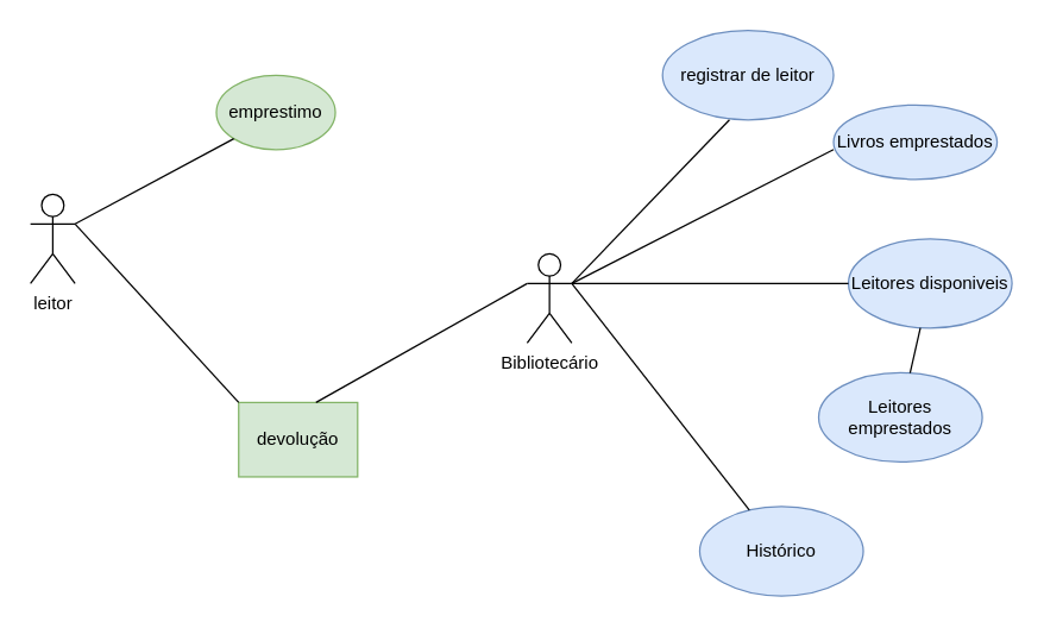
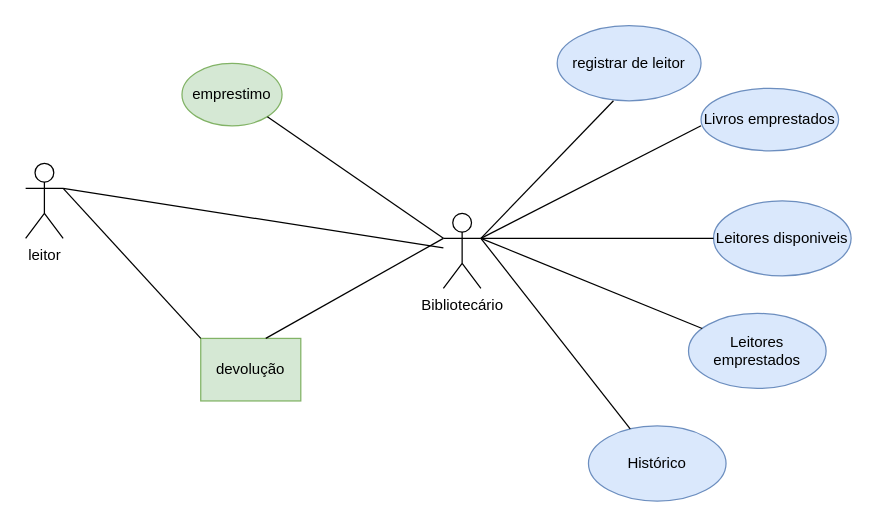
- <mxCell id="19" value="" style="endArrow=none;html=1;rounded=0;entryX=0;entryY=1;entryDx=0;entryDy=0;exitX=1;exitY=0.333;exitDx=0;exitDy=0;exitPerimeter=0;" edge="1" parent="1" source="2" target="4"><mxGeometry width="50" height="50" relative="1" as="geometry"><mxPoint x="130" y="140" as="sourcePoint" /><mxPoint x="180" y="90" as="targetPoint" /></mxGeometry></mxCell>
+ <mxCell id="19" value="" style="endArrow=none;html=1;rounded=0;exitX=1;exitY=0.333;exitDx=0;exitDy=0;exitPerimeter=0;" edge="1" parent="1" source="2" target="3"><mxGeometry width="50" height="50" relative="1" as="geometry"><mxPoint x="130" y="140" as="sourcePoint" /><mxPoint x="180" y="90" as="targetPoint" /></mxGeometry></mxCell>
+ <mxCell id="16" value="" style="endArrow=none;html=1;rounded=0;entryX=0;entryY=0.333;entryDx=0;entryDy=0;entryPerimeter=0;exitX=1;exitY=1;exitDx=0;exitDy=0;" edge="1" parent="1" source="4" target="3"><mxGeometry width="50" height="50" relative="1" as="geometry"><mxPoint x="240" y="160" as="sourcePoint" /><mxPoint x="290" y="110" as="targetPoint" /></mxGeometry></mxCell>
- <mxCell id="11" value="" style="endArrow=none;html=1;rounded=0;" edge="1" parent="1" source="5" target="6"><mxGeometry width="50" height="50" relative="1" as="geometry"><mxPoint x="330" y="220" as="sourcePoint" /><mxPoint x="380" y="170" as="targetPoint" /></mxGeometry></mxCell>
+ <mxCell id="11" value="" style="endArrow=none;html=1;rounded=0;entryX=1;entryY=0.333;entryDx=0;entryDy=0;entryPerimeter=0;" edge="1" parent="1" source="5" target="3"><mxGeometry width="50" height="50" relative="1" as="geometry"><mxPoint x="330" y="220" as="sourcePoint" /><mxPoint x="380" y="170" as="targetPoint" /></mxGeometry></mxCell>
